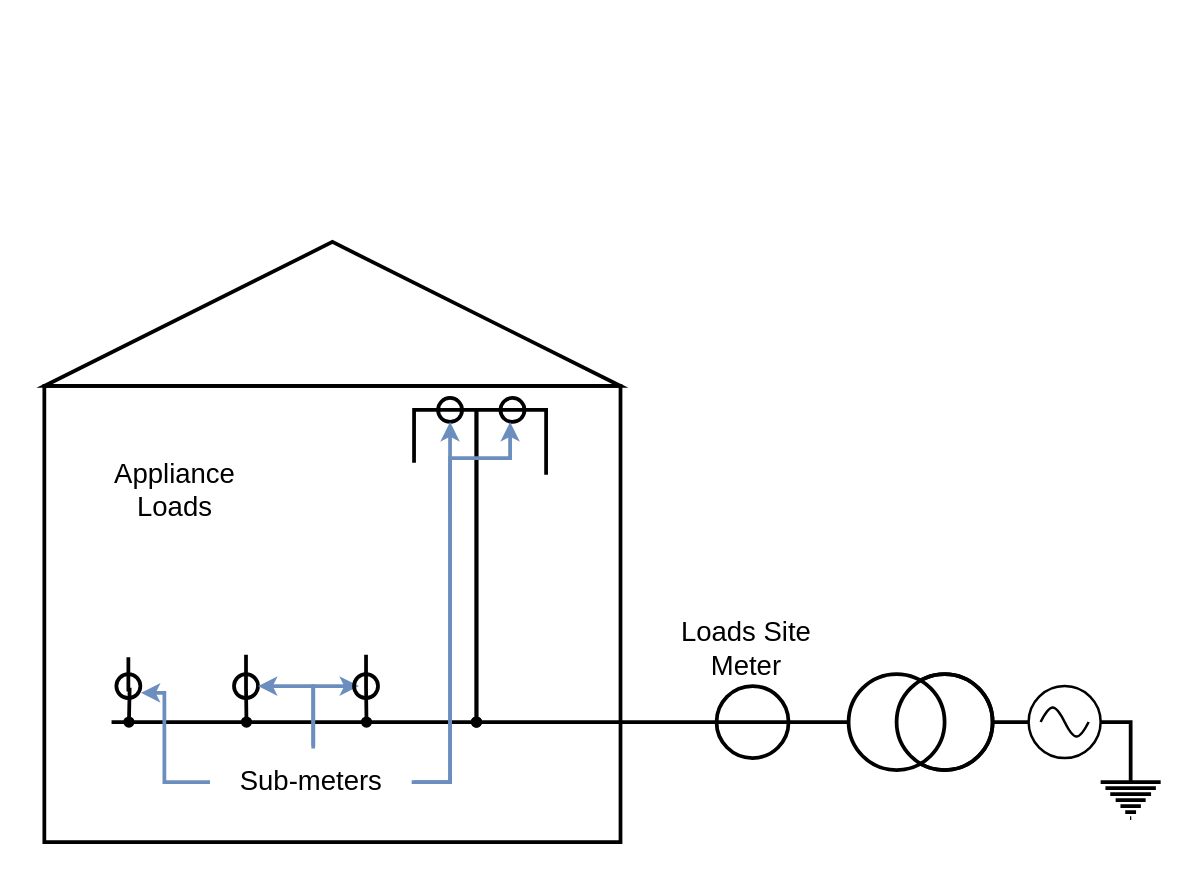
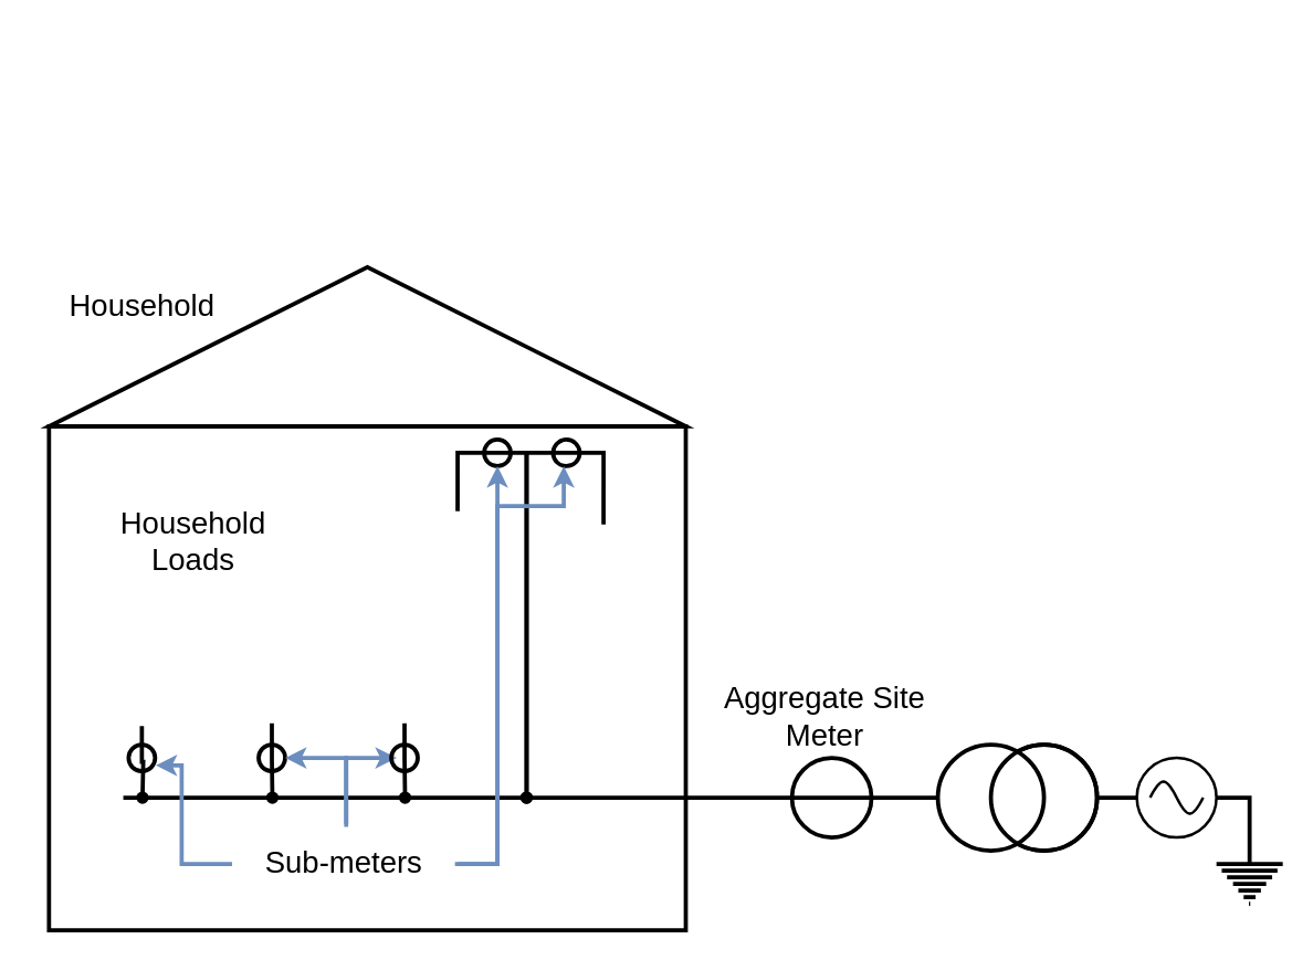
+ <mxCell id="34" value="Household" style="text;html=1;strokeColor=none;fillColor=none;align=center;verticalAlign=middle;whiteSpace=wrap;rounded=0;strokeWidth=3;fontSize=22;" vertex="1" parent="1"><mxGeometry x="20.5" y="193" width="163.2" height="57.6" as="geometry" /></mxCell>
- <mxCell id="33" value="Appliance Loads" style="text;html=1;strokeColor=none;fillColor=none;align=center;verticalAlign=middle;whiteSpace=wrap;rounded=0;strokeWidth=3;fontSize=22;" vertex="1" parent="1"><mxGeometry x="58" y="363" width="163.2" height="57.6" as="geometry" /></mxCell>
+ <mxCell id="33" value="Household Loads" style="text;html=1;strokeColor=none;fillColor=none;align=center;verticalAlign=middle;whiteSpace=wrap;rounded=0;strokeWidth=3;fontSize=22;" vertex="1" parent="1"><mxGeometry x="58" y="363" width="163.2" height="57.6" as="geometry" /></mxCell>
- <mxCell id="27" value="Loads Site Meter" style="text;html=1;strokeColor=none;fillColor=none;align=center;verticalAlign=middle;whiteSpace=wrap;rounded=0;strokeWidth=3;fontSize=22;" vertex="1" parent="1"><mxGeometry x="514.9" y="490.6" width="163.2" height="57.6" as="geometry" /></mxCell>
+ <mxCell id="27" value="Aggregate Site Meter" style="text;html=1;strokeColor=none;fillColor=none;align=center;verticalAlign=middle;whiteSpace=wrap;rounded=0;strokeWidth=3;fontSize=22;" vertex="1" parent="1"><mxGeometry x="514.9" y="490.6" width="163.2" height="57.6" as="geometry" /></mxCell>
